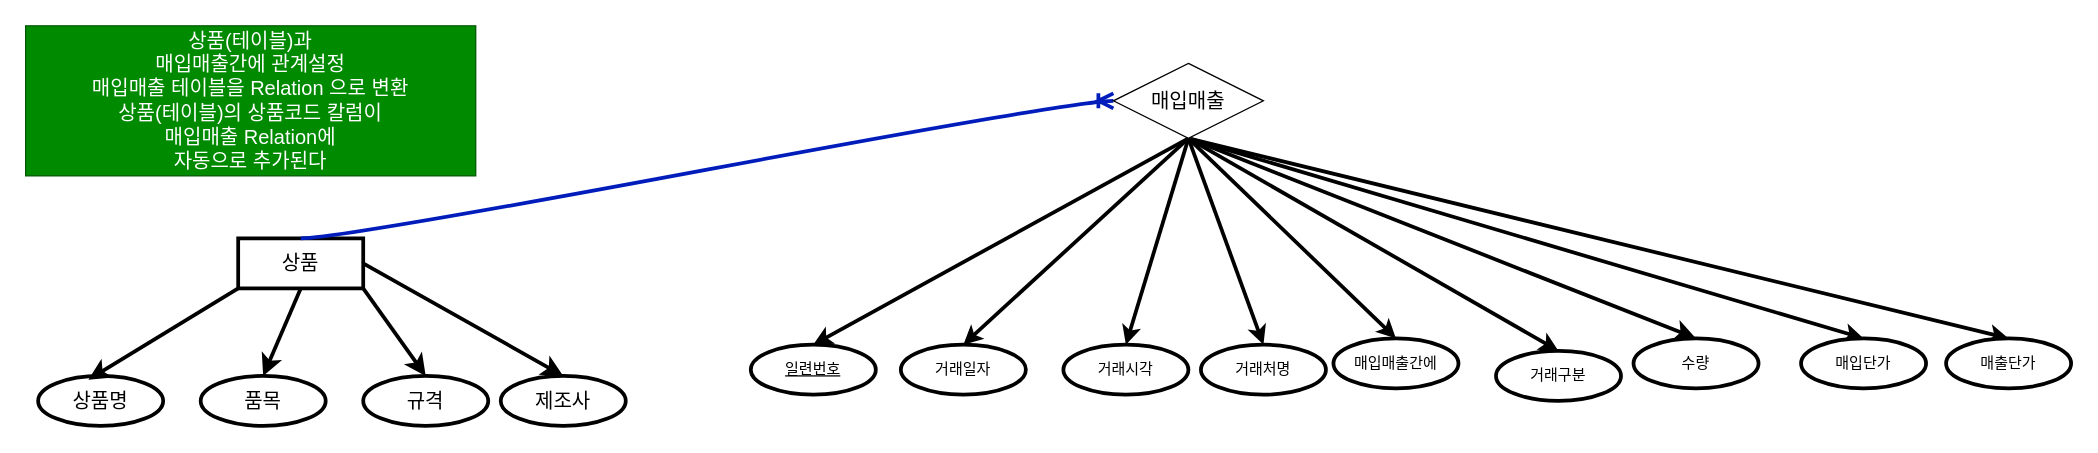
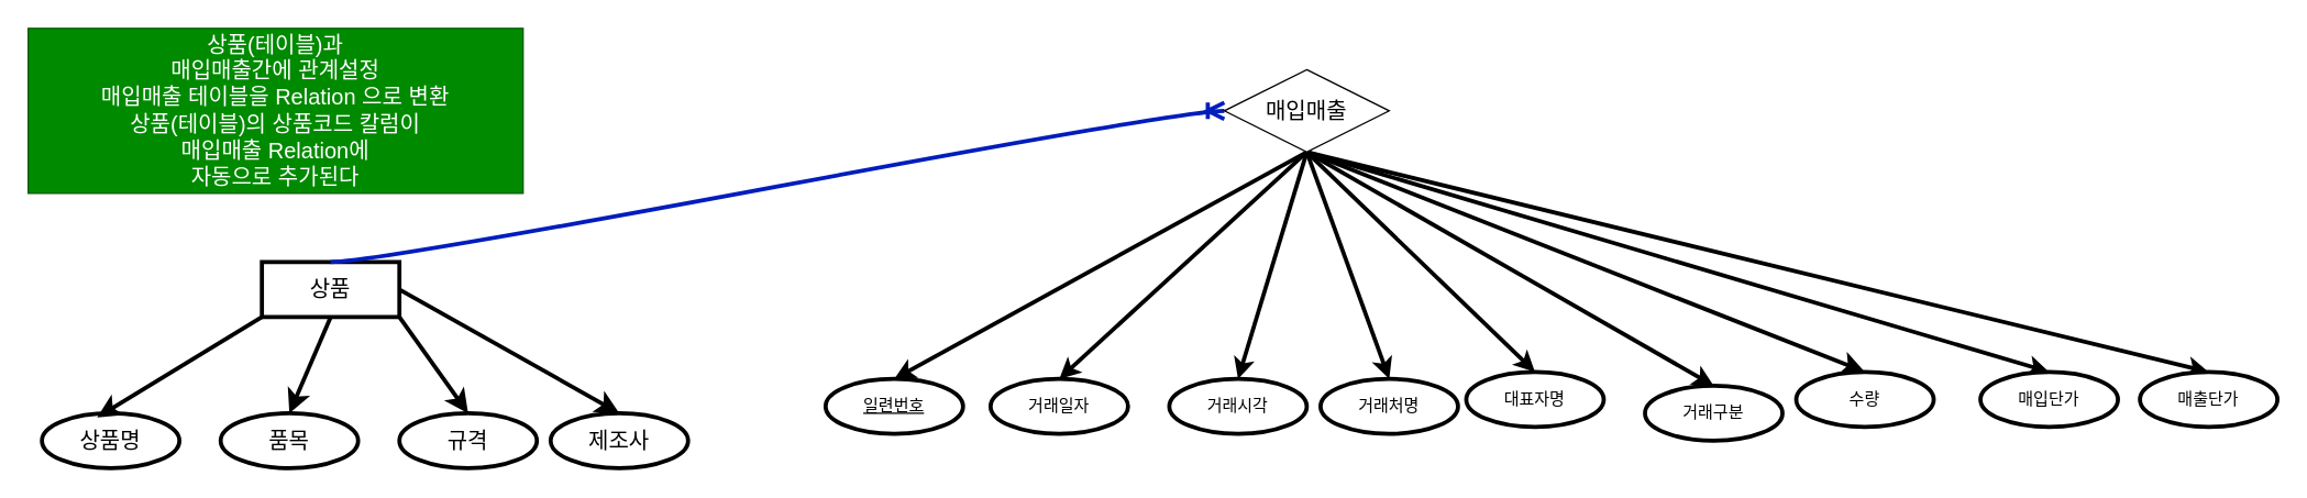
- <mxCell id="14" value="매입매출간에" style="ellipse;whiteSpace=wrap;html=1;align=center;strokeWidth=3;" parent="1" vertex="1"><mxGeometry x="1066" y="270" width="100" height="40" as="geometry" /></mxCell>
+ <mxCell id="14" value="대표자명" style="ellipse;whiteSpace=wrap;html=1;align=center;strokeWidth=3;" parent="1" vertex="1"><mxGeometry x="1066" y="270" width="100" height="40" as="geometry" /></mxCell>
